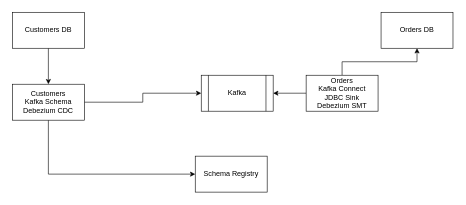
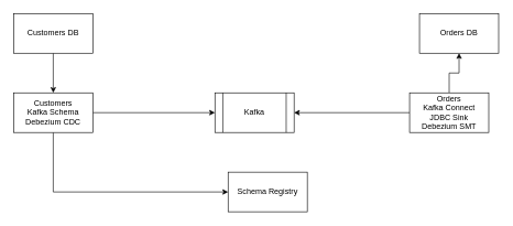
- <mxCell id="7" value="Kafka" style="shape=process;whiteSpace=wrap;html=1;backgroundOutline=1;" vertex="1" parent="1"><mxGeometry x="335" y="125" width="120" height="60" as="geometry" /></mxCell>
+ <mxCell id="7" value="Kafka" style="shape=process;whiteSpace=wrap;html=1;backgroundOutline=1;" vertex="1" parent="1"><mxGeometry x="325" y="140" width="120" height="60" as="geometry" /></mxCell>
- <mxCell id="11" value="&lt;div&gt;Orders&lt;/div&gt;&lt;div&gt;Kafka Connect&lt;/div&gt;&lt;div&gt;JDBC Sink&lt;/div&gt;&lt;div&gt;Debezium SMT&lt;br&gt;&lt;/div&gt;" style="rounded=0;whiteSpace=wrap;html=1;" vertex="1" parent="1"><mxGeometry x="510" y="125" width="120" height="60" as="geometry" /></mxCell>
+ <mxCell id="11" value="&lt;div&gt;Orders&lt;/div&gt;&lt;div&gt;Kafka Connect&lt;/div&gt;&lt;div&gt;JDBC Sink&lt;/div&gt;&lt;div&gt;Debezium SMT&lt;br&gt;&lt;/div&gt;" style="rounded=0;whiteSpace=wrap;html=1;" vertex="1" parent="1"><mxGeometry x="620" y="140" width="120" height="60" as="geometry" /></mxCell>
- <mxCell id="12" value="Schema Registry" style="rounded=0;whiteSpace=wrap;html=1;" vertex="1" parent="1"><mxGeometry x="325" y="260" width="120" height="60" as="geometry" /></mxCell>
+ <mxCell id="12" value="Schema Registry" style="rounded=0;whiteSpace=wrap;html=1;" vertex="1" parent="1"><mxGeometry x="345" y="260" width="120" height="60" as="geometry" /></mxCell>
